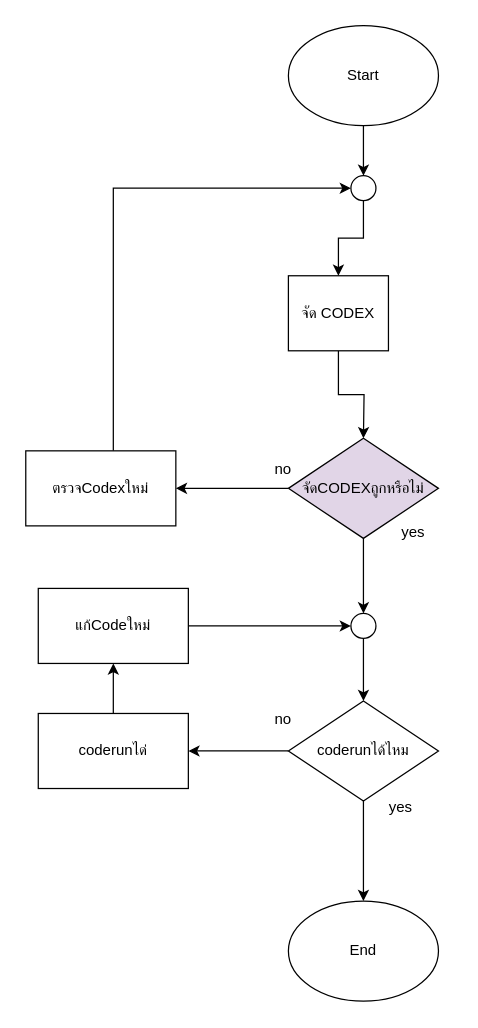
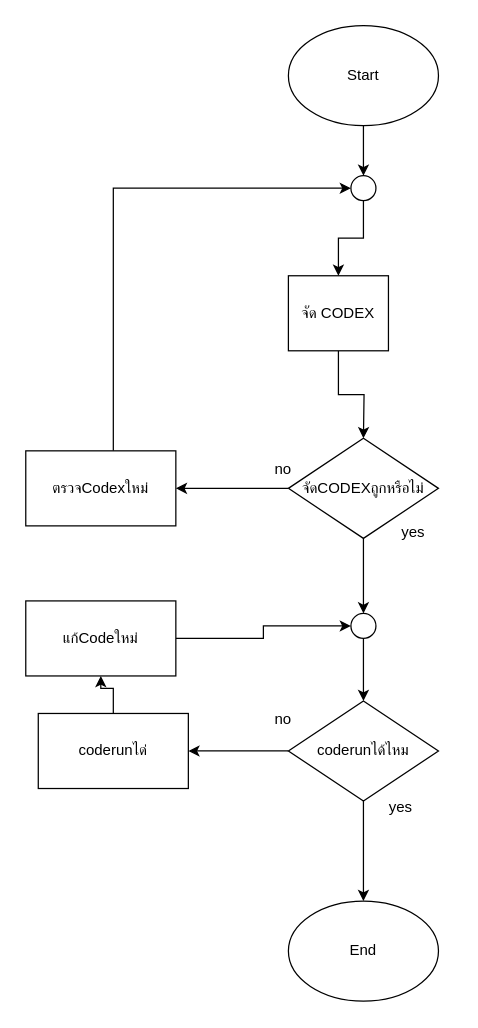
- <mxCell id="8" value="จัดCODEXถูกหรือไม่" style="rhombus;whiteSpace=wrap;html=1;fillColor=#e1d5e7;" vertex="1" parent="1"><mxGeometry x="230" y="350" width="120" height="80" as="geometry" /></mxCell>
+ <mxCell id="8" value="จัดCODEXถูกหรือไม่" style="rhombus;whiteSpace=wrap;html=1;" vertex="1" parent="1"><mxGeometry x="230" y="350" width="120" height="80" as="geometry" /></mxCell>
- <mxCell id="26" value="แก้Codeใหม่" style="whiteSpace=wrap;html=1;" vertex="1" parent="1"><mxGeometry x="30" y="470" width="120" height="60" as="geometry" /></mxCell>
+ <mxCell id="26" value="แก้Codeใหม่" style="whiteSpace=wrap;html=1;" vertex="1" parent="1"><mxGeometry x="20" y="480" width="120" height="60" as="geometry" /></mxCell>
